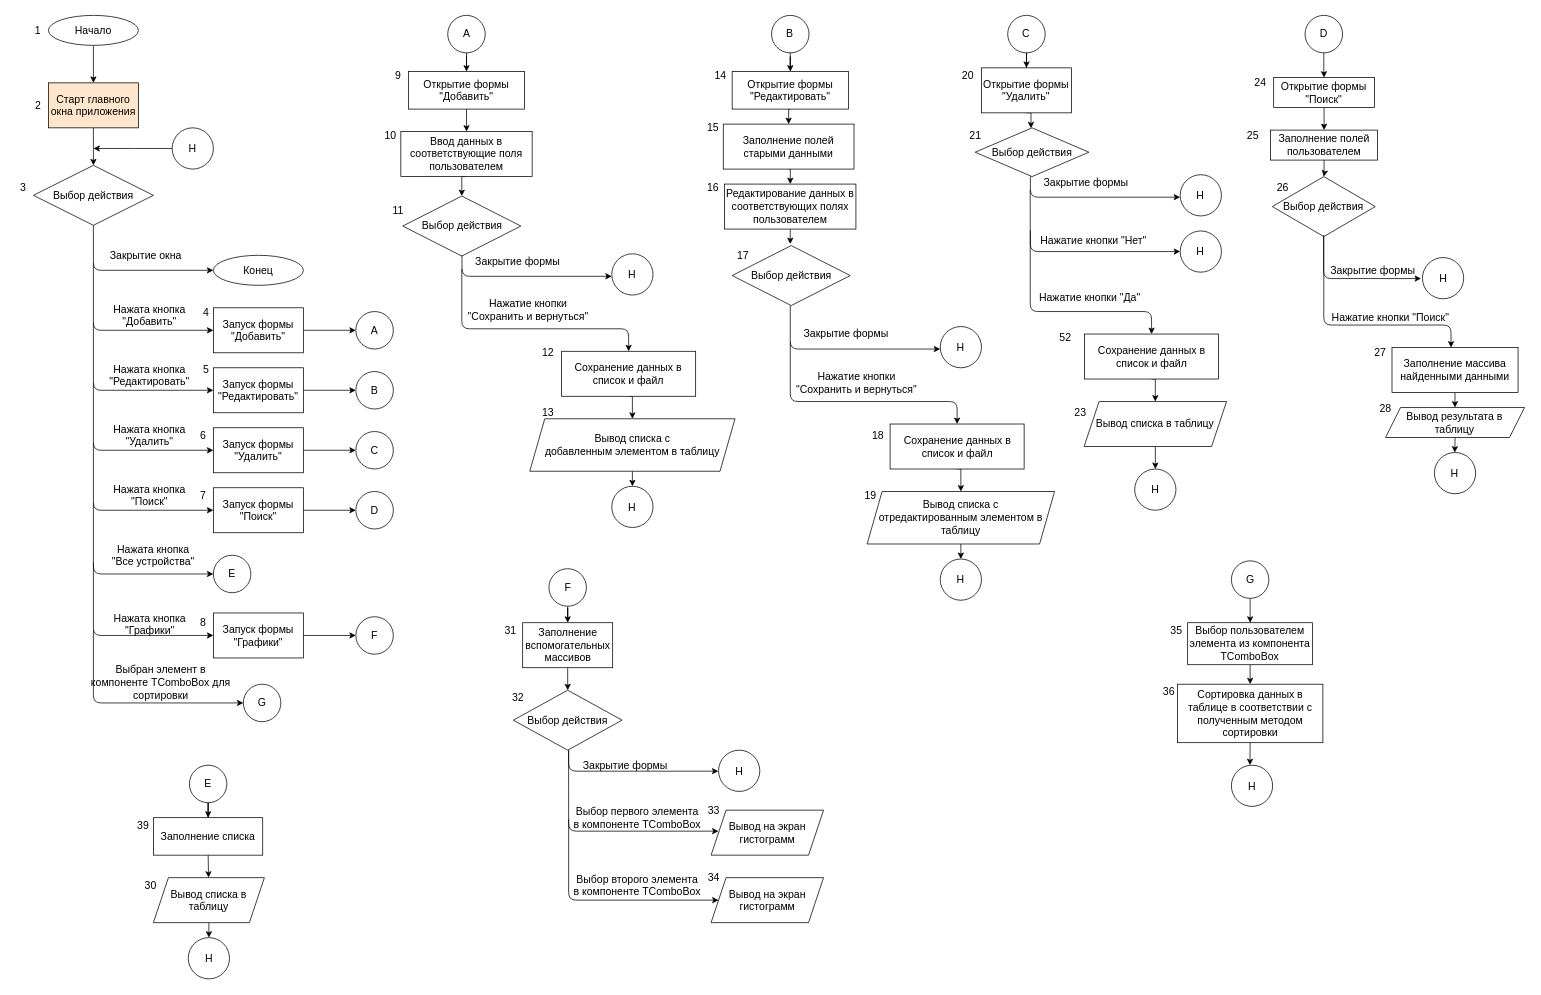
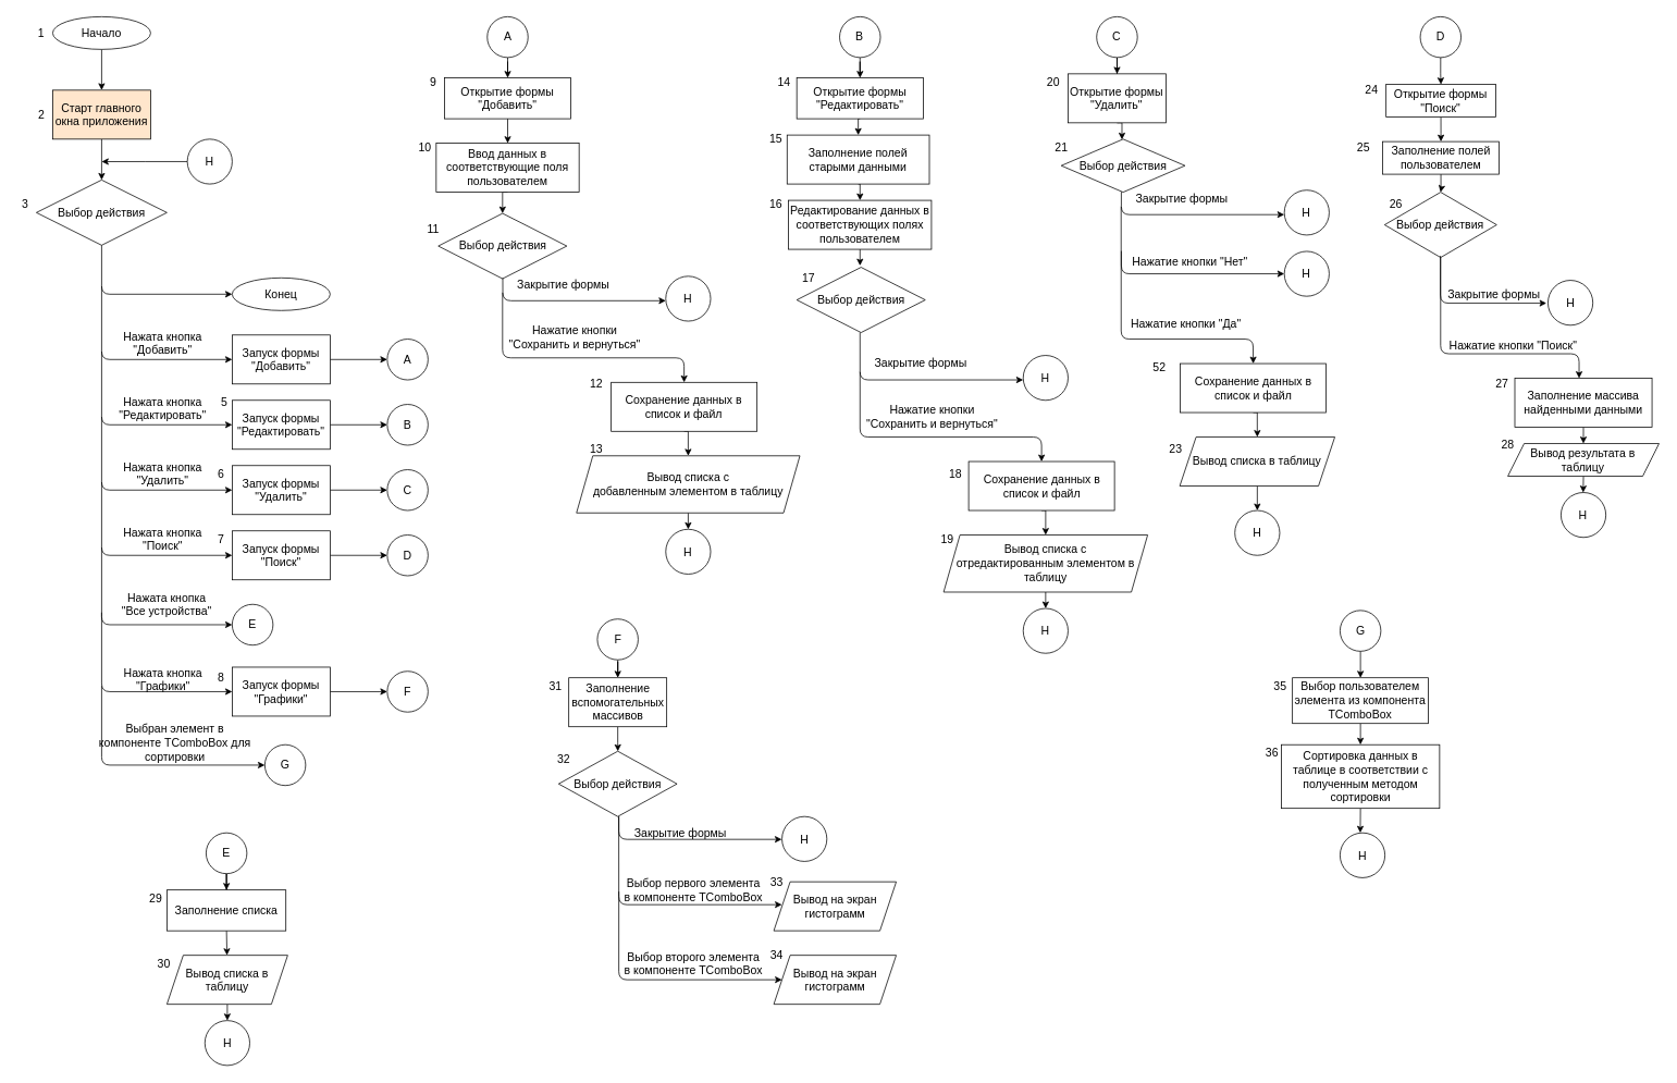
- <mxCell id="8" value="Закрытие окна" style="text;html=1;strokeColor=none;fillColor=none;align=center;verticalAlign=middle;whiteSpace=wrap;rounded=0;fontSize=14;horizontal=1;" vertex="1" parent="1"><mxGeometry x="144" y="330" width="100" height="20" as="geometry" /></mxCell>
- <mxCell id="145" value="4" style="text;html=1;align=center;verticalAlign=middle;resizable=0;points=[];autosize=1;fontSize=14;" vertex="1" parent="1"><mxGeometry x="264" y="407" width="20" height="20" as="geometry" /></mxCell>
- <mxCell id="170" value="39" style="text;html=1;align=center;verticalAlign=middle;resizable=0;points=[];autosize=1;fontSize=14;" vertex="1" parent="1"><mxGeometry x="175" y="1090" width="30" height="20" as="geometry" /></mxCell>
+ <mxCell id="170" value="29" style="text;html=1;align=center;verticalAlign=middle;resizable=0;points=[];autosize=1;fontSize=14;" vertex="1" parent="1"><mxGeometry x="175" y="1090" width="30" height="20" as="geometry" /></mxCell>
